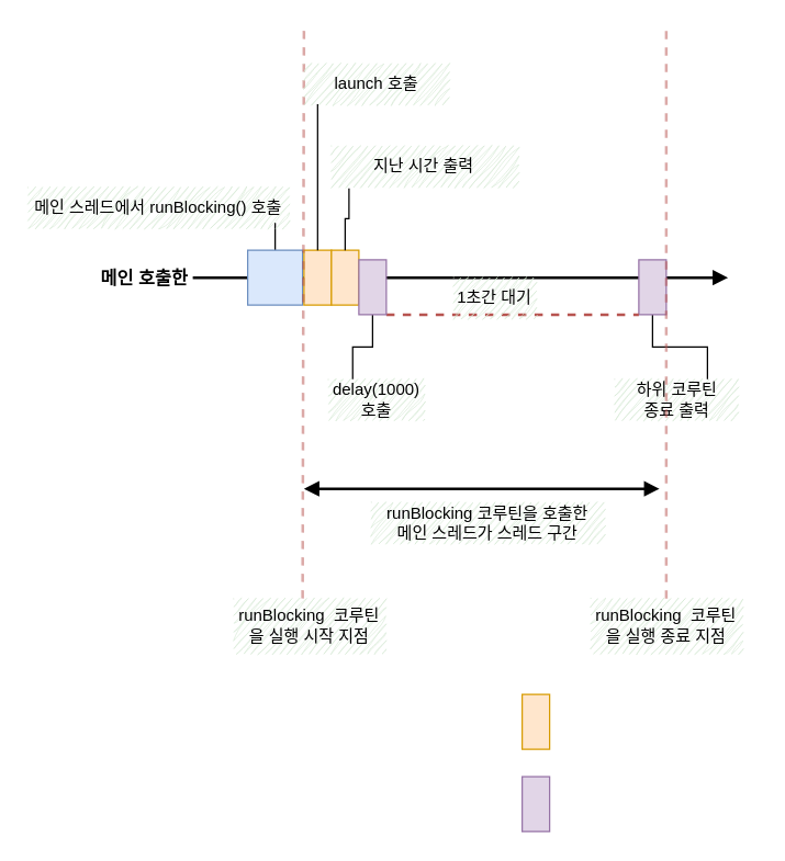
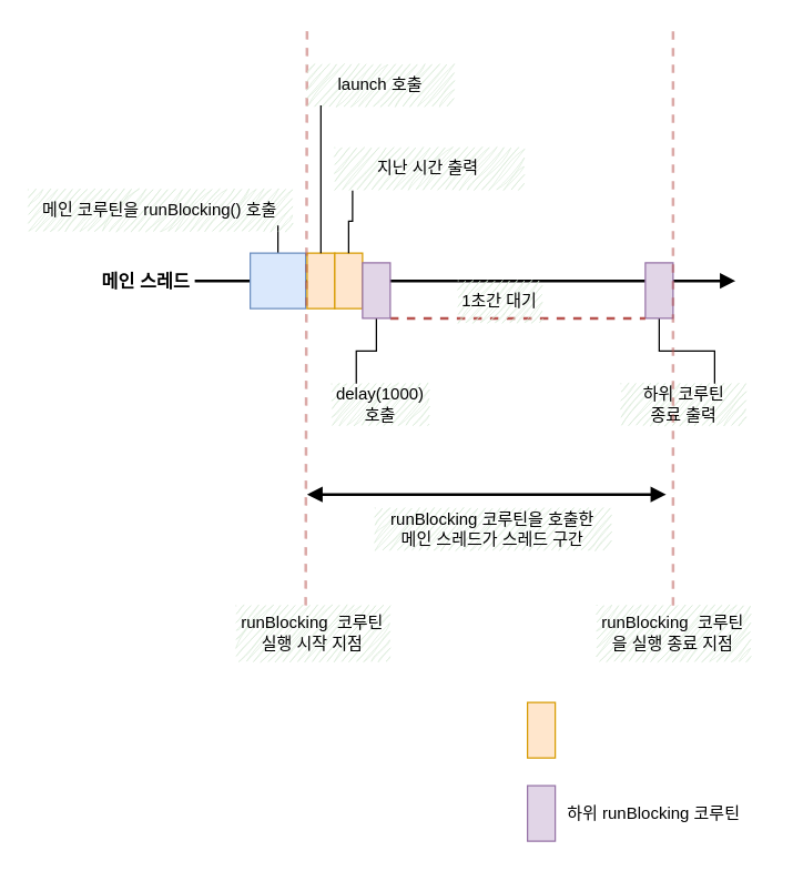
- <mxCell id="6" value="메인 스레드에서 runBlocking() 호출" style="text;html=1;align=center;verticalAlign=middle;whiteSpace=wrap;rounded=0;fillColor=#d5e8d4;strokeColor=none;sketch=1;curveFitting=1;jiggle=2;" vertex="1" parent="1"><mxGeometry x="20" y="136" width="190" height="30" as="geometry" /></mxCell>
+ <mxCell id="6" value="메인 코루틴을 runBlocking() 호출" style="text;html=1;align=center;verticalAlign=middle;whiteSpace=wrap;rounded=0;fillColor=#d5e8d4;strokeColor=none;sketch=1;curveFitting=1;jiggle=2;" vertex="1" parent="1"><mxGeometry x="20" y="136" width="190" height="30" as="geometry" /></mxCell>
- <mxCell id="12" value="메인 호출한" style="text;html=1;align=center;verticalAlign=middle;whiteSpace=wrap;rounded=0;fontStyle=1;fontSize=13;" vertex="1" parent="1"><mxGeometry x="70" y="187" width="70" height="30" as="geometry" /></mxCell>
+ <mxCell id="12" value="메인 스레드" style="text;html=1;align=center;verticalAlign=middle;whiteSpace=wrap;rounded=0;fontStyle=1;fontSize=13;" vertex="1" parent="1"><mxGeometry x="70" y="187" width="70" height="30" as="geometry" /></mxCell>
- <mxCell id="9" value="runBlocking&amp;nbsp; 코루틴을 실행 시작 지점" style="text;html=1;align=center;verticalAlign=middle;whiteSpace=wrap;rounded=0;fillColor=#d5e8d4;strokeColor=none;sketch=1;curveFitting=1;jiggle=2;" vertex="1" parent="1"><mxGeometry x="170" y="436" width="110" height="40" as="geometry" /></mxCell>
+ <mxCell id="9" value="runBlocking&amp;nbsp; 코루틴 실행 시작 지점" style="text;html=1;align=center;verticalAlign=middle;whiteSpace=wrap;rounded=0;fillColor=#d5e8d4;strokeColor=none;sketch=1;curveFitting=1;jiggle=2;" vertex="1" parent="1"><mxGeometry x="170" y="436" width="110" height="40" as="geometry" /></mxCell>
+ <mxCell id="14" value="하위 runBlocking 코루틴" style="text;html=1;align=left;verticalAlign=middle;whiteSpace=wrap;rounded=0;" vertex="1" parent="1"><mxGeometry x="407" y="576" width="143" height="20" as="geometry" /></mxCell>
